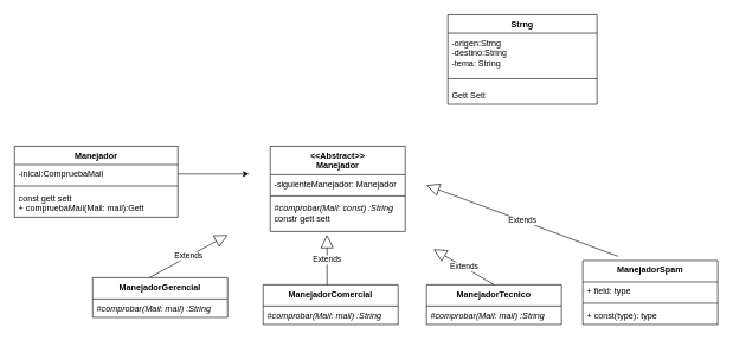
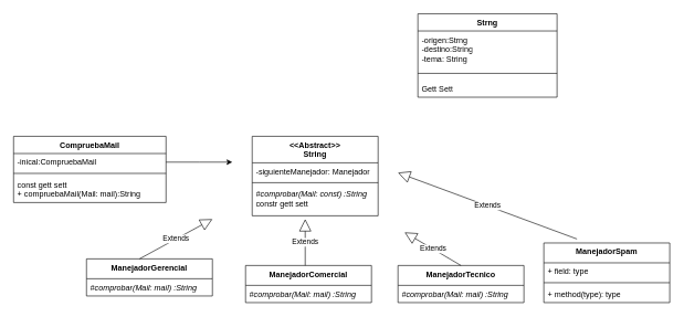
- <mxCell id="20" value="Manejador" style="swimlane;fontStyle=1;align=center;verticalAlign=top;childLayout=stackLayout;horizontal=1;startSize=26;horizontalStack=0;resizeParent=1;resizeParentMax=0;resizeLast=0;collapsible=1;marginBottom=0;whiteSpace=wrap;html=1;" vertex="1" parent="1"><mxGeometry x="20" y="205" width="230" height="100" as="geometry" /></mxCell>
+ <mxCell id="20" value="CompruebaMail" style="swimlane;fontStyle=1;align=center;verticalAlign=top;childLayout=stackLayout;horizontal=1;startSize=26;horizontalStack=0;resizeParent=1;resizeParentMax=0;resizeLast=0;collapsible=1;marginBottom=0;whiteSpace=wrap;html=1;" vertex="1" parent="1"><mxGeometry x="20" y="205" width="230" height="100" as="geometry" /></mxCell>
- <mxCell id="2" value="&amp;lt;&amp;lt;Abstract&amp;gt;&amp;gt;&lt;br&gt;Manejador" style="swimlane;fontStyle=1;align=center;verticalAlign=top;childLayout=stackLayout;horizontal=1;startSize=40;horizontalStack=0;resizeParent=1;resizeParentMax=0;resizeLast=0;collapsible=1;marginBottom=0;whiteSpace=wrap;html=1;" vertex="1" parent="1"><mxGeometry x="380" y="205" width="190" height="120" as="geometry" /></mxCell>
+ <mxCell id="2" value="&amp;lt;&amp;lt;Abstract&amp;gt;&amp;gt;&lt;br&gt;String" style="swimlane;fontStyle=1;align=center;verticalAlign=top;childLayout=stackLayout;horizontal=1;startSize=40;horizontalStack=0;resizeParent=1;resizeParentMax=0;resizeLast=0;collapsible=1;marginBottom=0;whiteSpace=wrap;html=1;" vertex="1" parent="1"><mxGeometry x="380" y="205" width="190" height="120" as="geometry" /></mxCell>
- <mxCell id="24" value="const gett sett&lt;br&gt;+ compruebaMail(Mail: mail):Gett" style="text;strokeColor=none;fillColor=none;align=left;verticalAlign=top;spacingLeft=4;spacingRight=4;overflow=hidden;rotatable=0;points=[[0,0.5],[1,0.5]];portConstraint=eastwest;whiteSpace=wrap;html=1;" vertex="1" parent="20"><mxGeometry y="60" width="230" height="40" as="geometry" /></mxCell>
+ <mxCell id="24" value="const gett sett&lt;br&gt;+ compruebaMail(Mail: mail):String" style="text;strokeColor=none;fillColor=none;align=left;verticalAlign=top;spacingLeft=4;spacingRight=4;overflow=hidden;rotatable=0;points=[[0,0.5],[1,0.5]];portConstraint=eastwest;whiteSpace=wrap;html=1;" vertex="1" parent="20"><mxGeometry y="60" width="230" height="40" as="geometry" /></mxCell>
- <mxCell id="18" value="+ const(type): type" style="text;strokeColor=none;fillColor=none;align=left;verticalAlign=top;spacingLeft=4;spacingRight=4;overflow=hidden;rotatable=0;points=[[0,0.5],[1,0.5]];portConstraint=eastwest;whiteSpace=wrap;html=1;" vertex="1" parent="15"><mxGeometry y="64" width="190" height="26" as="geometry" /></mxCell>
+ <mxCell id="18" value="+ method(type): type" style="text;strokeColor=none;fillColor=none;align=left;verticalAlign=top;spacingLeft=4;spacingRight=4;overflow=hidden;rotatable=0;points=[[0,0.5],[1,0.5]];portConstraint=eastwest;whiteSpace=wrap;html=1;" vertex="1" parent="15"><mxGeometry y="64" width="190" height="26" as="geometry" /></mxCell>
